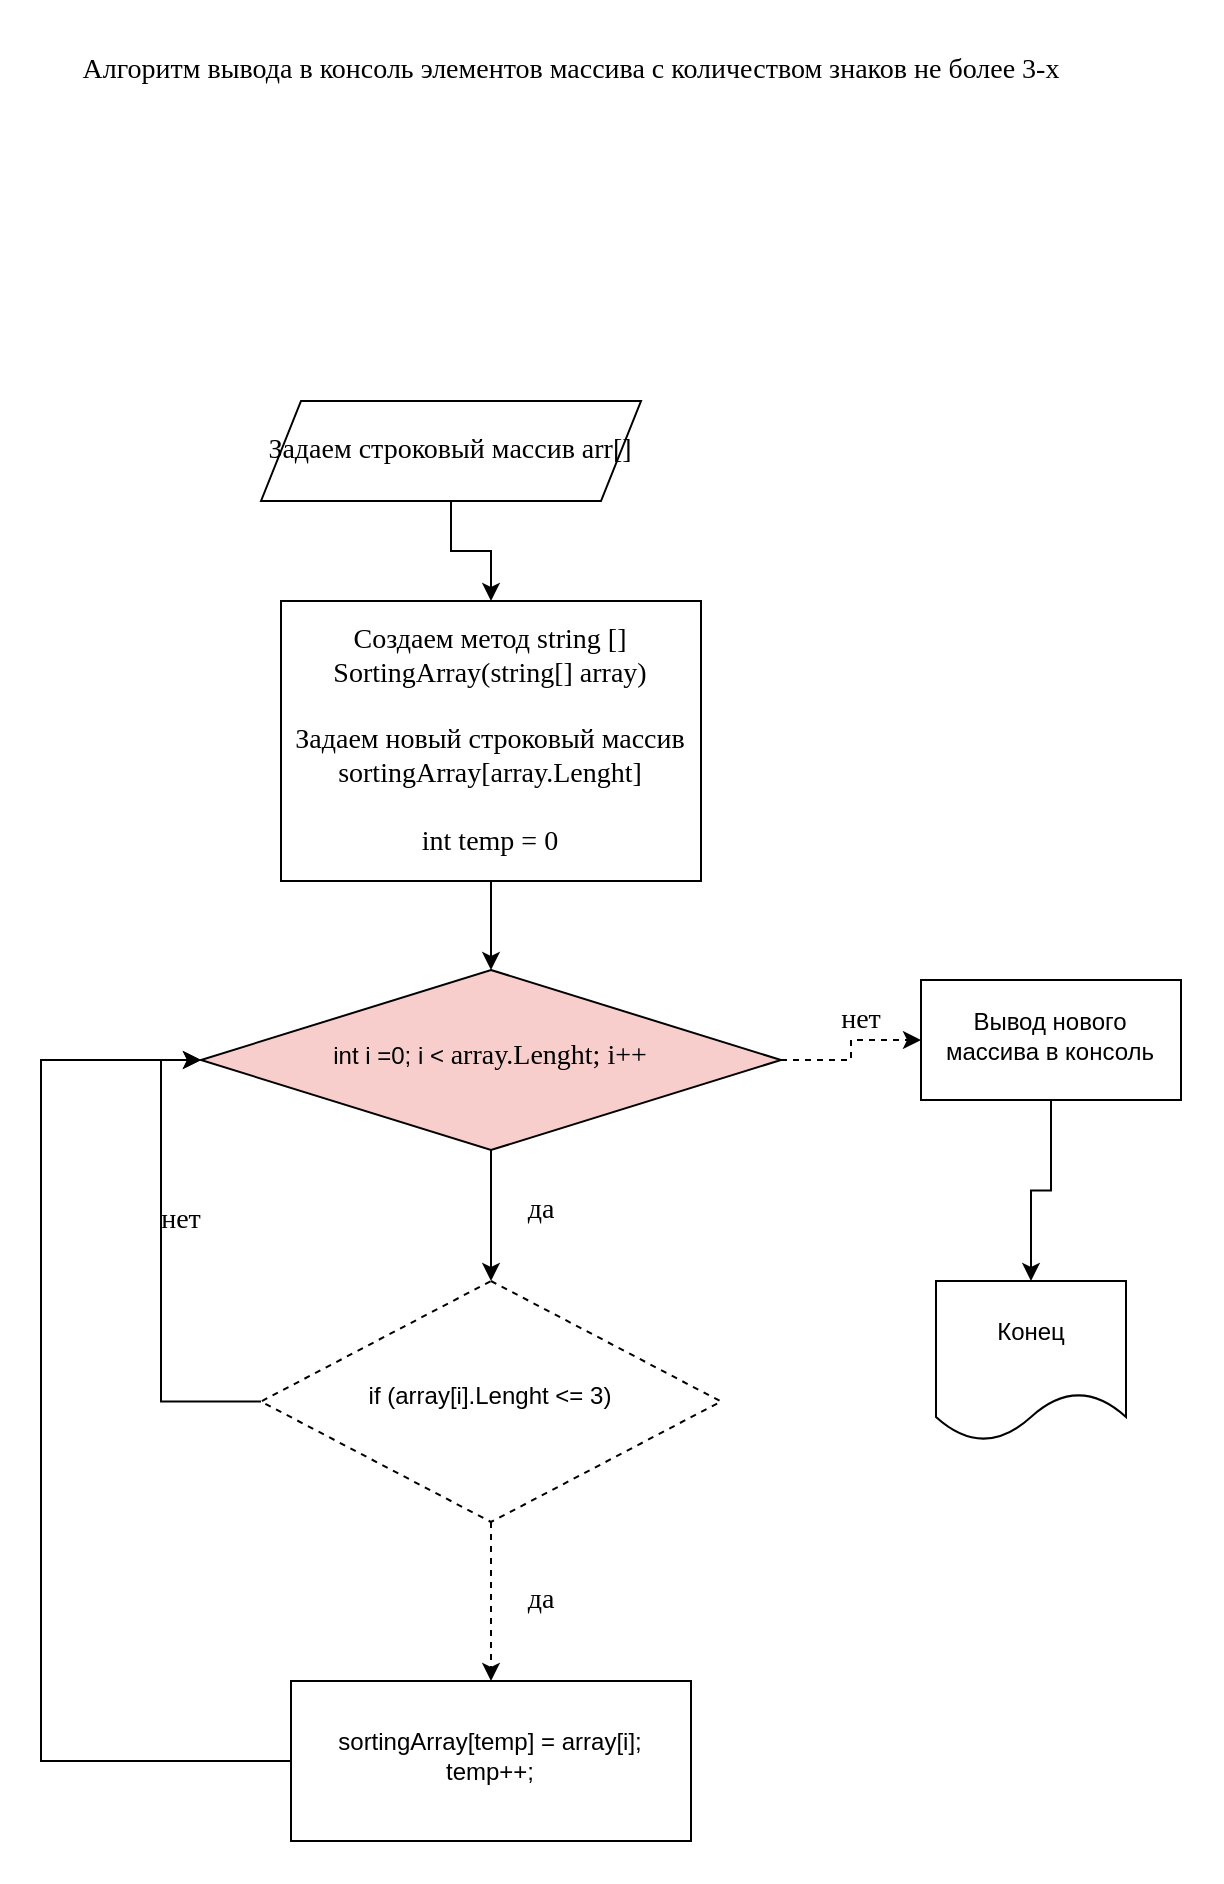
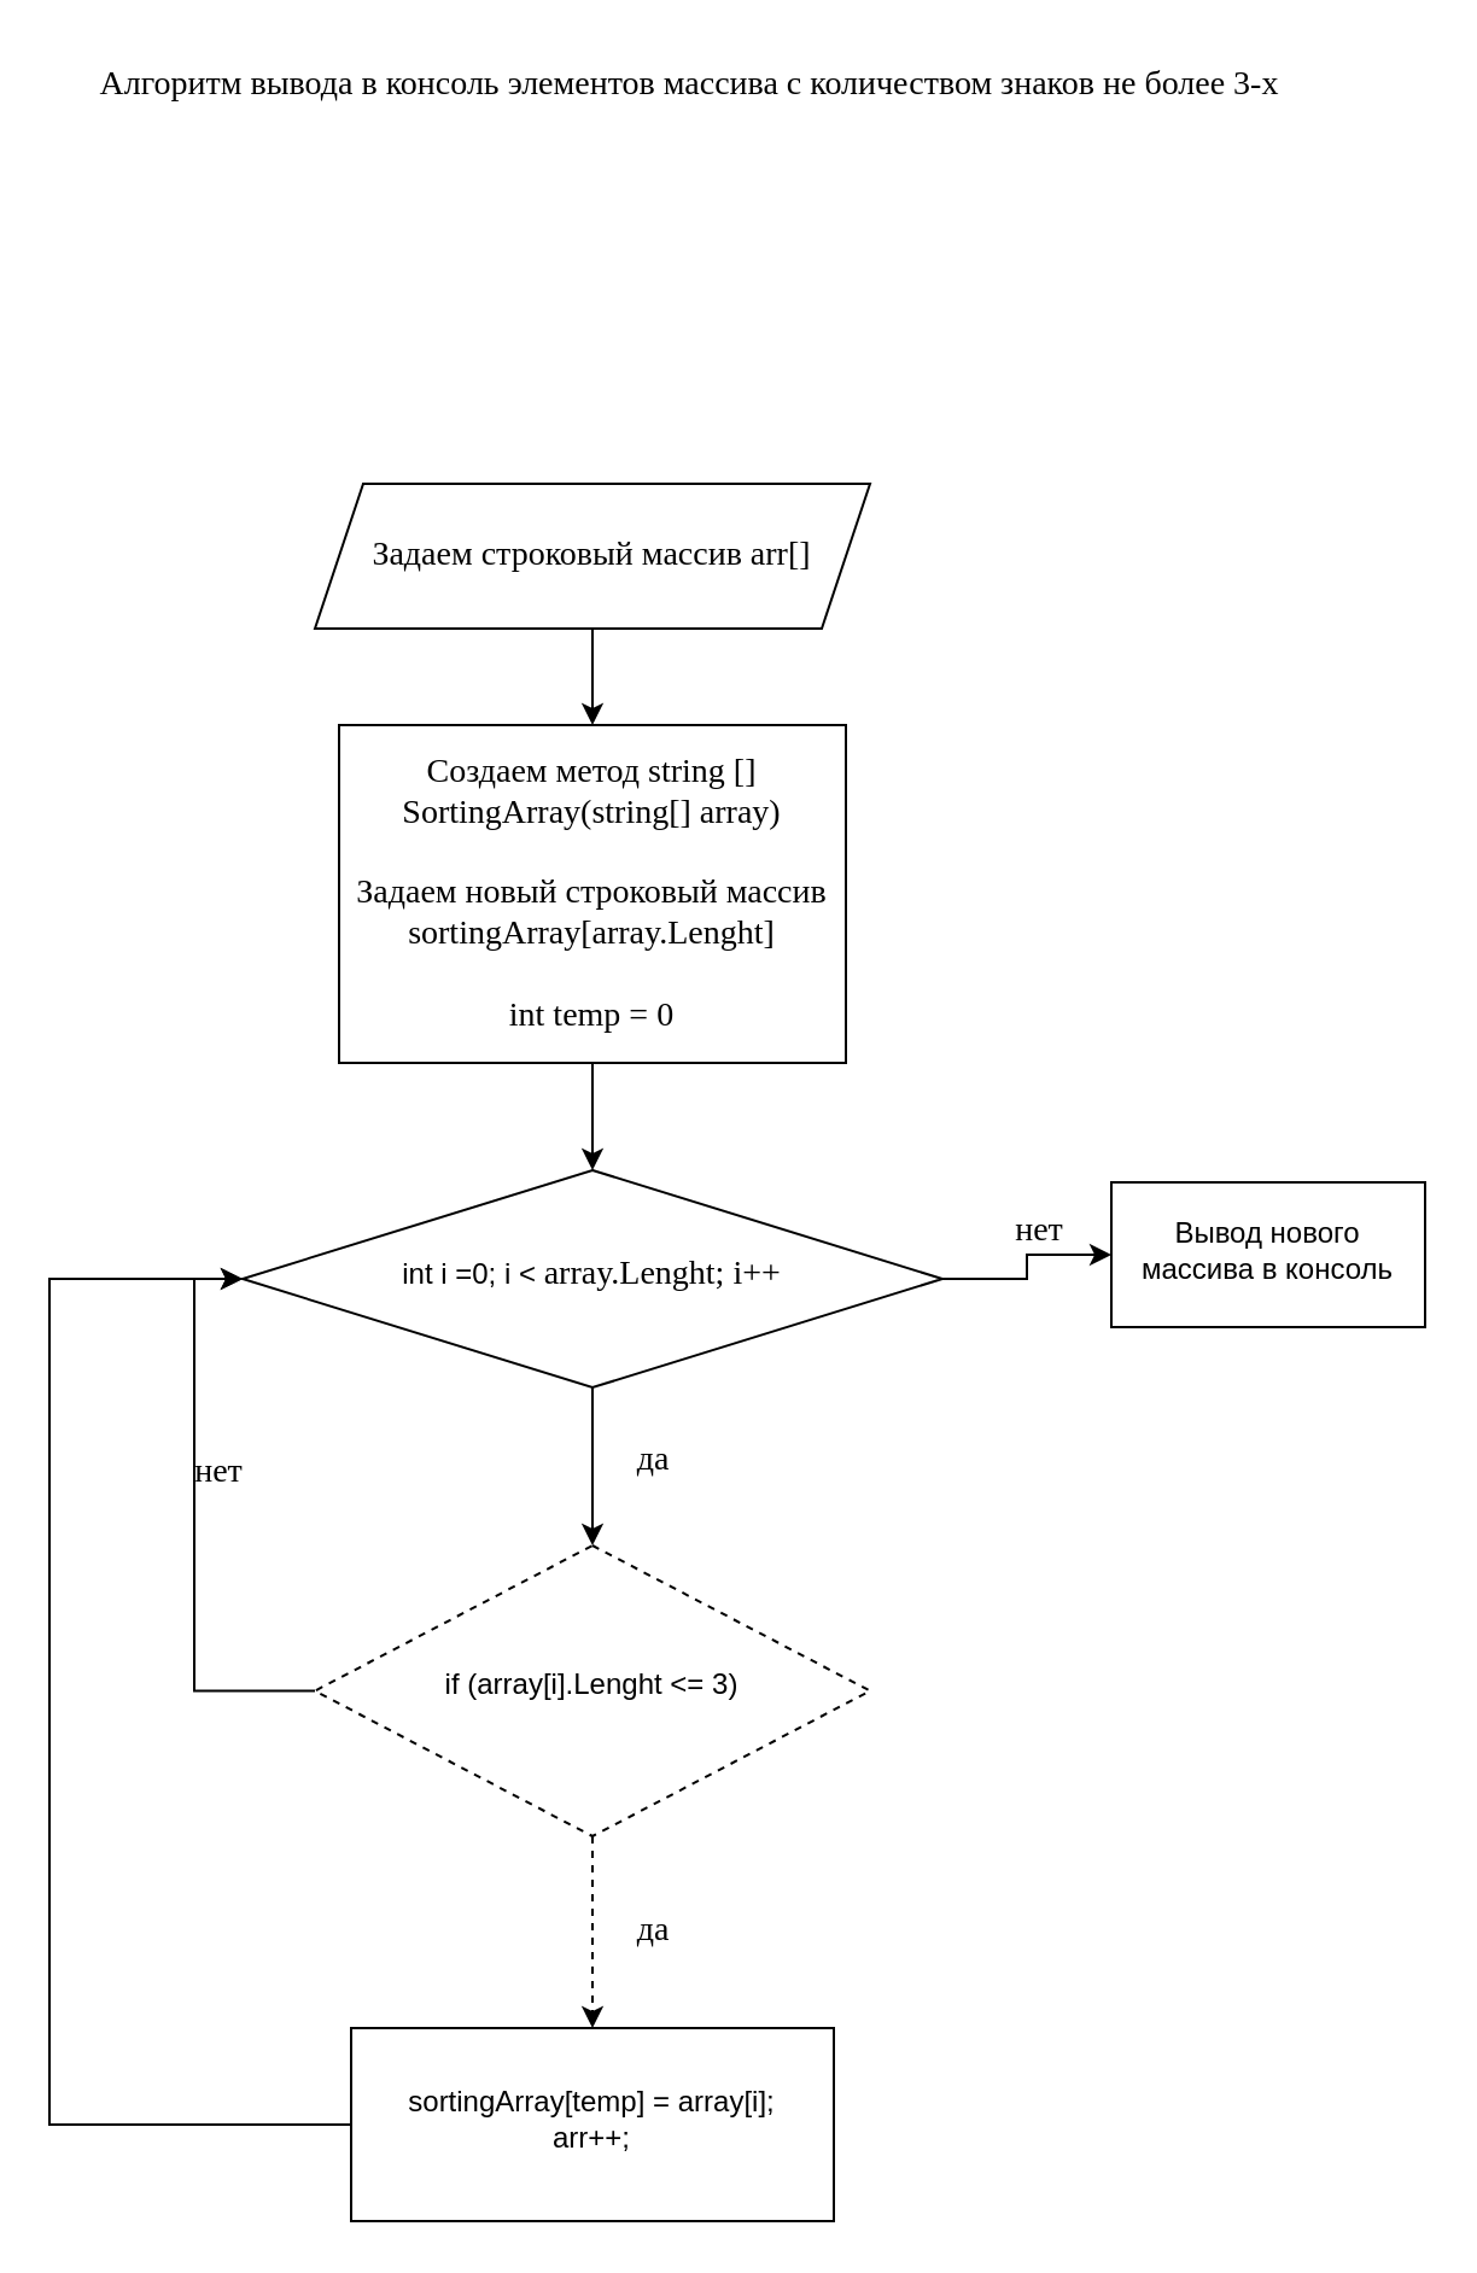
- <mxCell id="7" value="Задаем строковый массив arr[]" style="shape=parallelogram;perimeter=parallelogramPerimeter;whiteSpace=wrap;html=1;fixedSize=1;fontFamily=Times New Roman;fontSize=14;" vertex="1" parent="1"><mxGeometry x="130" y="200" width="190" height="50" as="geometry" /></mxCell>
+ <mxCell id="7" value="Задаем строковый массив arr[]" style="shape=parallelogram;perimeter=parallelogramPerimeter;whiteSpace=wrap;html=1;fixedSize=1;fontFamily=Times New Roman;fontSize=14;" vertex="1" parent="1"><mxGeometry x="130" y="200" width="230" height="60" as="geometry" /></mxCell>
- <mxCell id="2" value="" style="edgeStyle=orthogonalEdgeStyle;rounded=0;orthogonalLoop=1;jettySize=auto;html=1;fontFamily=Times New Roman;fontSize=14;dashed=1;" edge="1" parent="1" source="4" target="11"><mxGeometry relative="1" as="geometry" /></mxCell>
+ <mxCell id="2" value="" style="edgeStyle=orthogonalEdgeStyle;rounded=0;orthogonalLoop=1;jettySize=auto;html=1;fontFamily=Times New Roman;fontSize=14;" edge="1" parent="1" source="4" target="11"><mxGeometry relative="1" as="geometry" /></mxCell>
- <mxCell id="4" value="int i =0; i &amp;lt;&amp;nbsp;&lt;span style=&quot;font-family: &amp;quot;Times New Roman&amp;quot;; font-size: 14px;&quot;&gt;array.Lenght; i++&lt;/span&gt;" style="rhombus;whiteSpace=wrap;html=1;shadow=0;fontFamily=Helvetica;fontSize=12;align=center;strokeWidth=1;spacing=6;spacingTop=-4;fillColor=#f8cecc;" parent="1" vertex="1"><mxGeometry x="100" y="484.5" width="290" height="90" as="geometry" /></mxCell>
+ <mxCell id="4" value="int i =0; i &amp;lt;&amp;nbsp;&lt;span style=&quot;font-family: &amp;quot;Times New Roman&amp;quot;; font-size: 14px;&quot;&gt;array.Lenght; i++&lt;/span&gt;" style="rhombus;whiteSpace=wrap;html=1;shadow=0;fontFamily=Helvetica;fontSize=12;align=center;strokeWidth=1;spacing=6;spacingTop=-4;" parent="1" vertex="1"><mxGeometry x="100" y="484.5" width="290" height="90" as="geometry" /></mxCell>
- <mxCell id="10" style="edgeStyle=orthogonalEdgeStyle;rounded=0;orthogonalLoop=1;jettySize=auto;html=1;exitX=0.5;exitY=1;exitDx=0;exitDy=0;entryX=0.5;entryY=0;entryDx=0;entryDy=0;fontFamily=Times New Roman;fontSize=14;" edge="1" parent="1" source="11" target="12"><mxGeometry relative="1" as="geometry" /></mxCell>
- <mxCell id="12" value="Конец" style="shape=document;whiteSpace=wrap;html=1;boundedLbl=1;shadow=0;strokeWidth=1;spacing=6;spacingTop=-4;" vertex="1" parent="1"><mxGeometry x="467.5" y="640" width="95" height="80" as="geometry" /></mxCell>
- <mxCell id="17" value="sortingArray[temp] = array[i];&lt;br&gt;temp++;" style="whiteSpace=wrap;html=1;shadow=0;strokeWidth=1;spacing=6;spacingTop=-4;" vertex="1" parent="1"><mxGeometry x="145" y="840" width="200" height="80" as="geometry" /></mxCell>
+ <mxCell id="17" value="sortingArray[temp] = array[i];&lt;br&gt;arr++;" style="whiteSpace=wrap;html=1;shadow=0;strokeWidth=1;spacing=6;spacingTop=-4;" vertex="1" parent="1"><mxGeometry x="145" y="840" width="200" height="80" as="geometry" /></mxCell>
